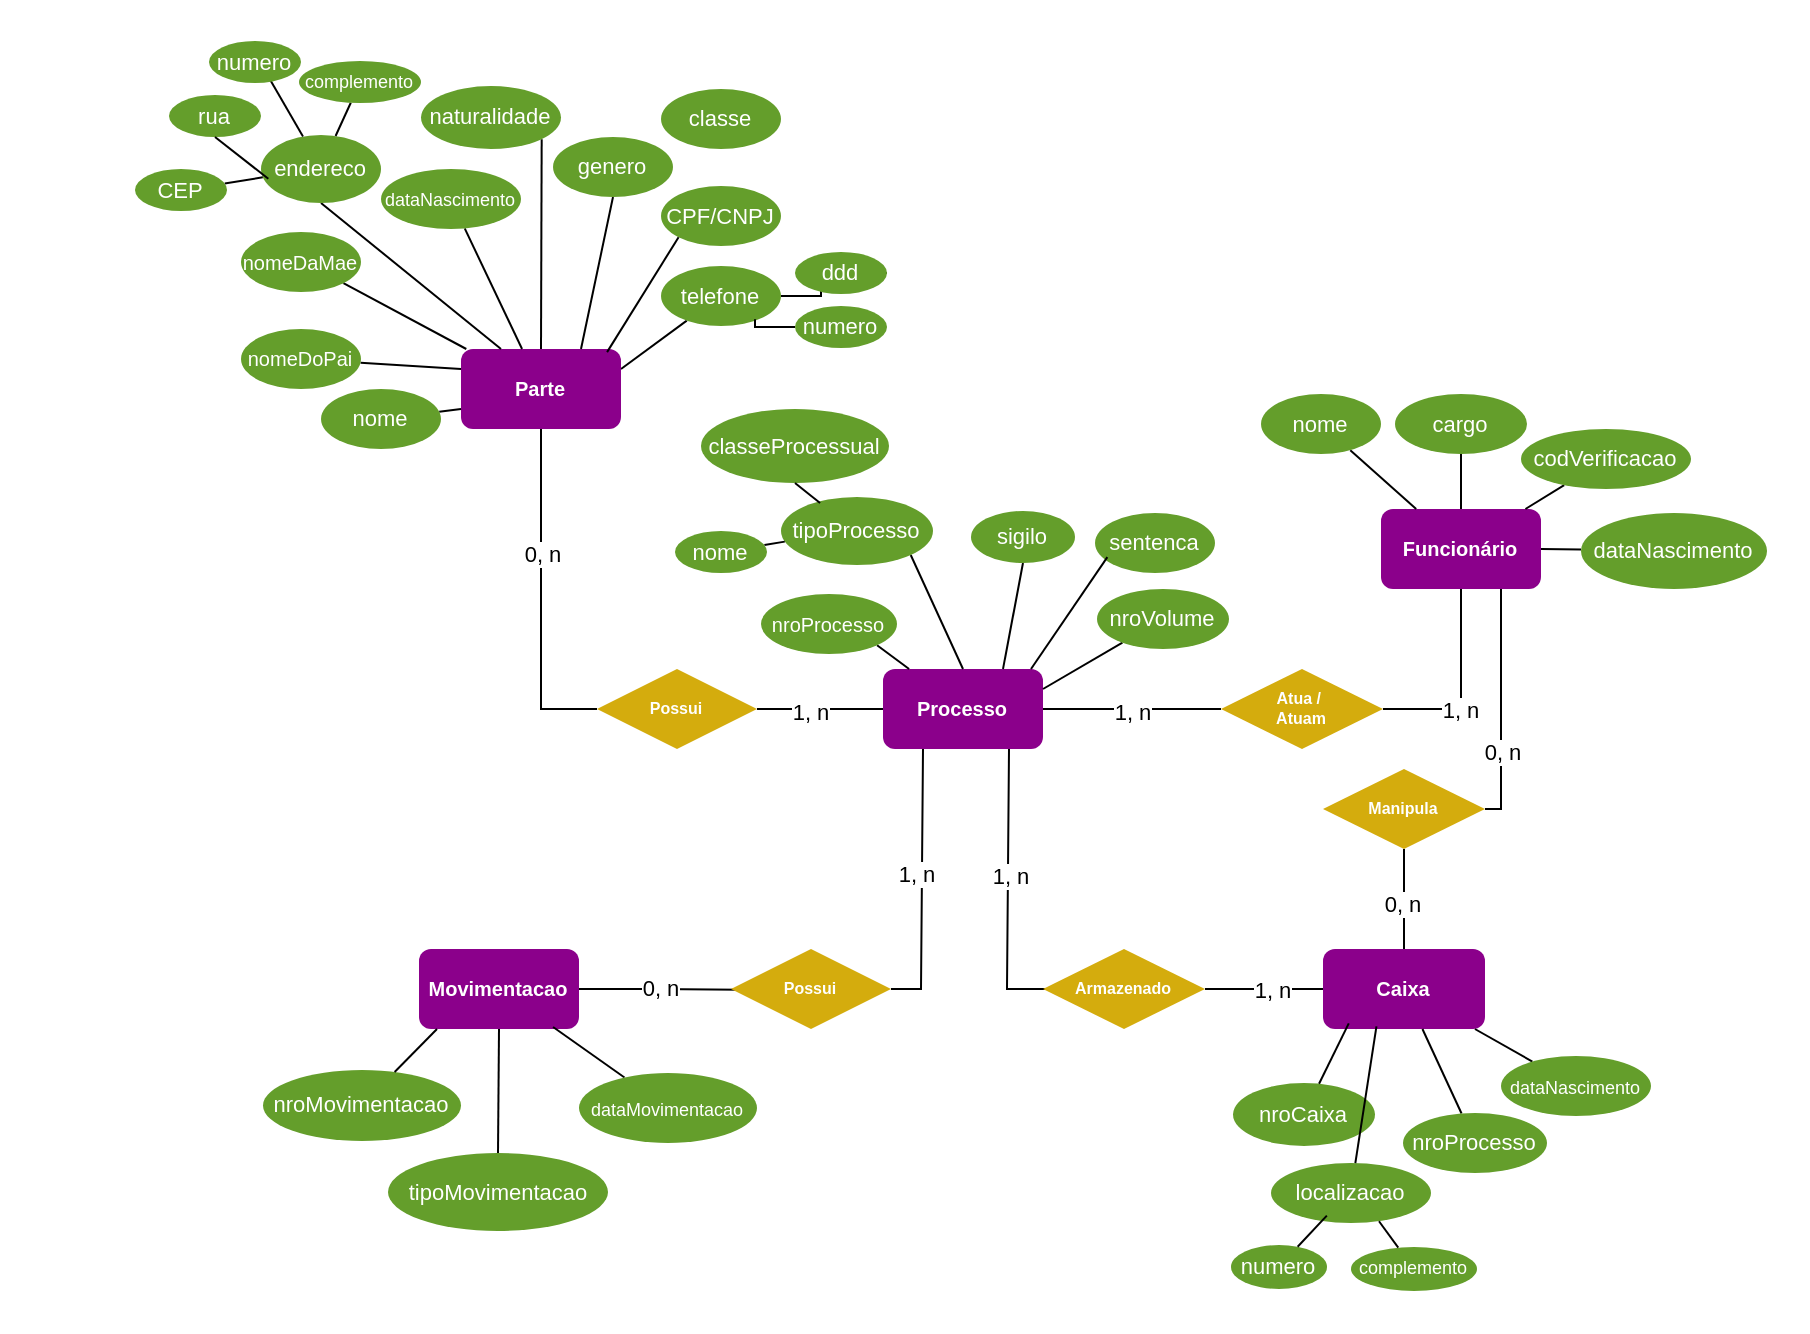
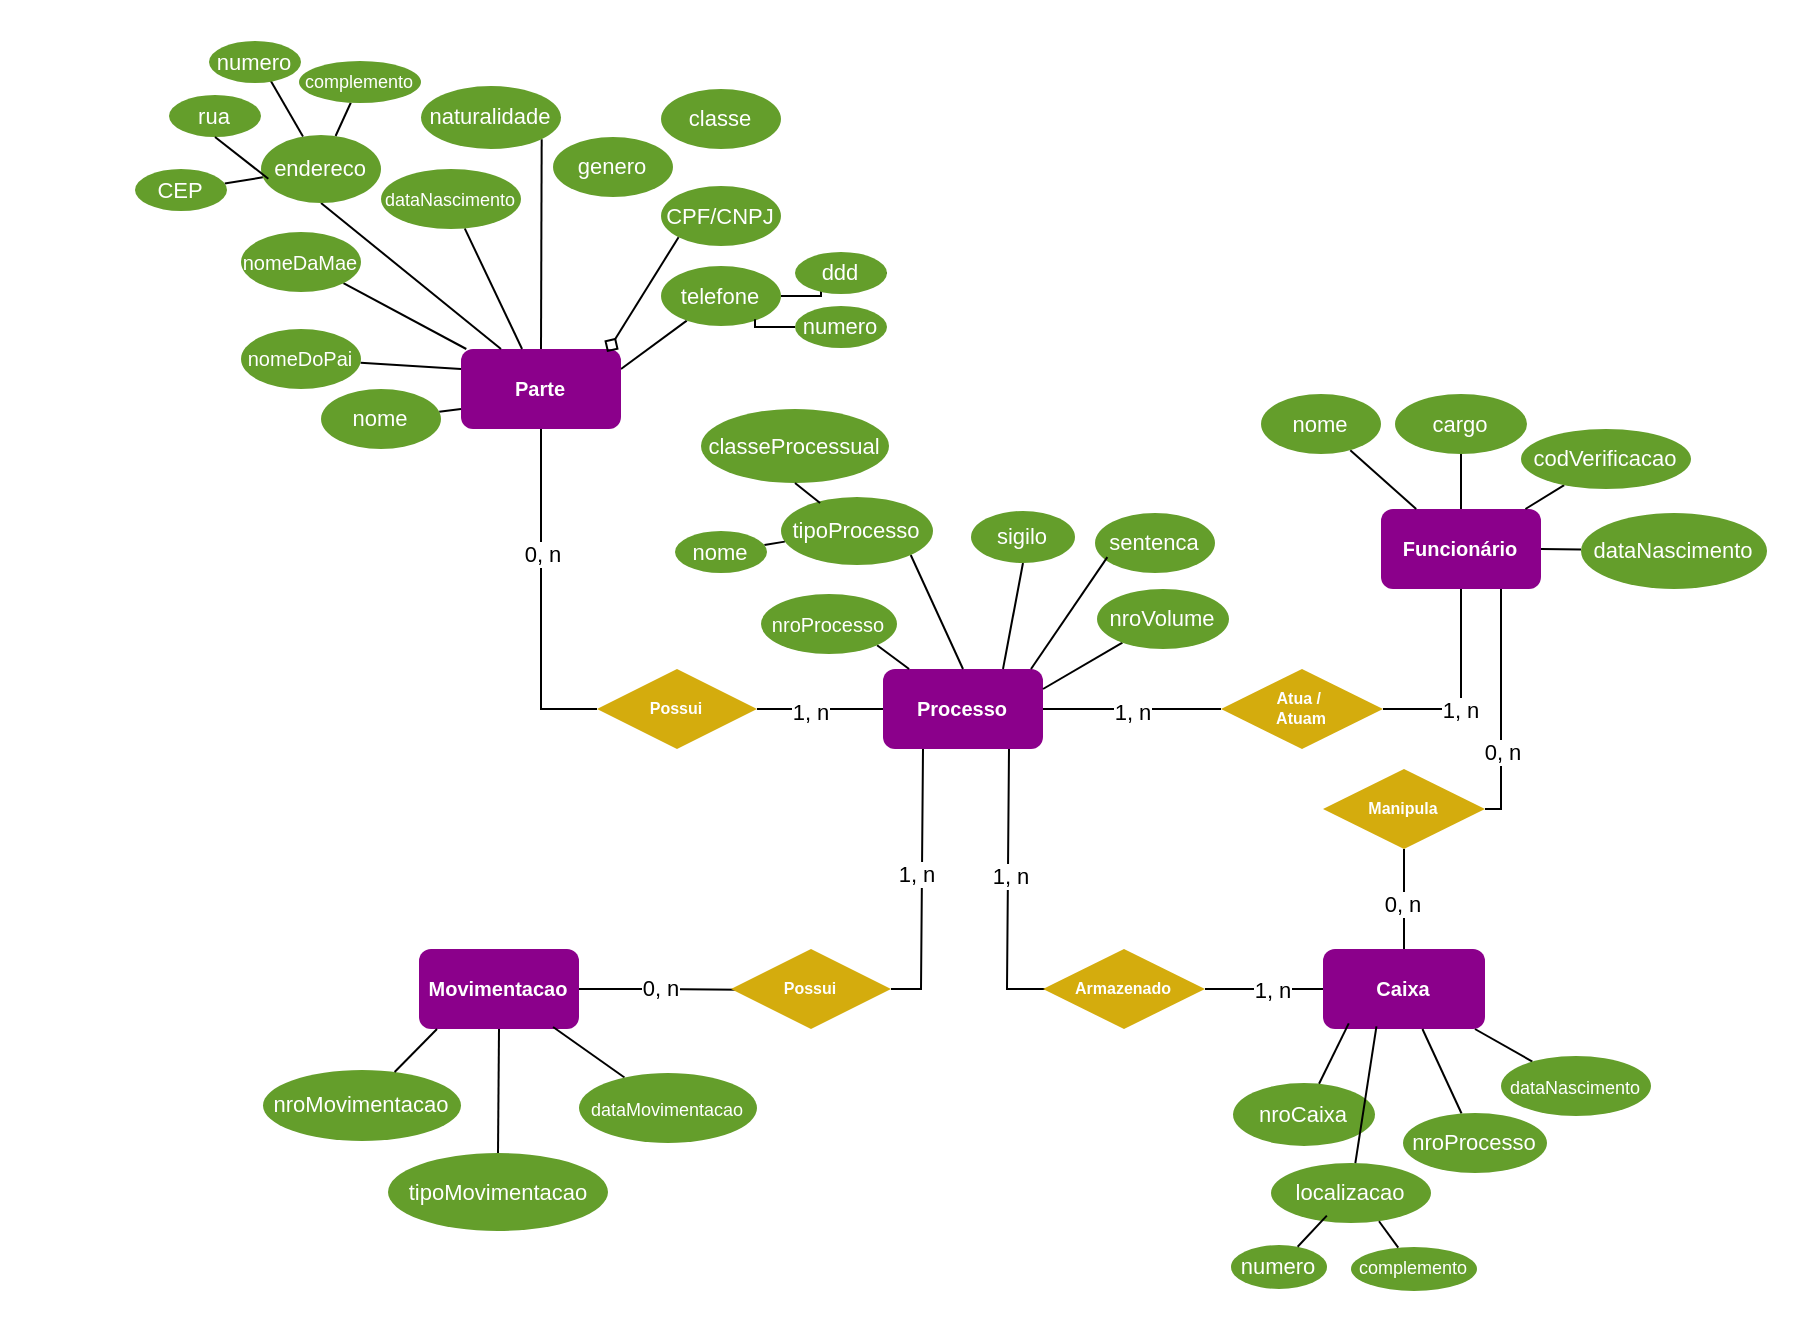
- <mxCell id="27" style="rounded=0;orthogonalLoop=1;jettySize=auto;html=1;exitX=0.5;exitY=1;exitDx=0;exitDy=0;entryX=0.75;entryY=0;entryDx=0;entryDy=0;endArrow=none;endFill=0;" edge="1" parent="1" source="28" target="14"><mxGeometry relative="1" as="geometry" /></mxCell>
- <mxCell id="36" style="rounded=0;orthogonalLoop=1;jettySize=auto;html=1;entryX=0.913;entryY=0.039;entryDx=0;entryDy=0;entryPerimeter=0;endArrow=none;endFill=0;exitX=0;exitY=1;exitDx=0;exitDy=0;" edge="1" parent="1" source="25" target="14"><mxGeometry relative="1" as="geometry" /></mxCell>
+ <mxCell id="36" style="rounded=0;orthogonalLoop=1;jettySize=auto;html=1;entryX=0.913;entryY=0.039;entryDx=0;entryDy=0;entryPerimeter=0;endArrow=diamond;endFill=0;exitX=0;exitY=1;exitDx=0;exitDy=0;" edge="1" parent="1" source="25" target="14"><mxGeometry relative="1" as="geometry" /></mxCell>
